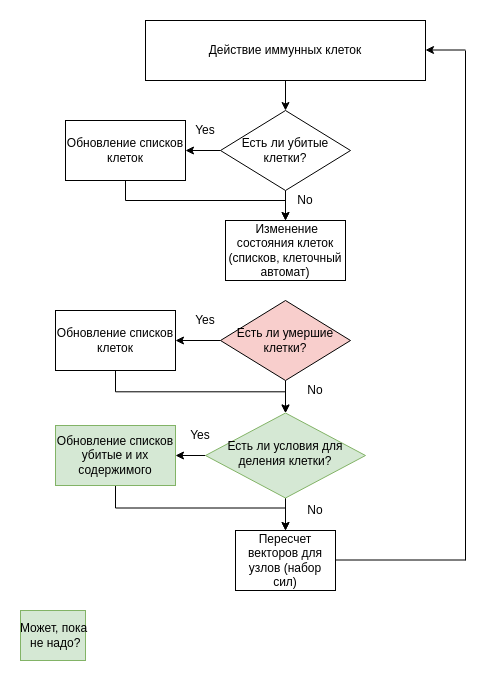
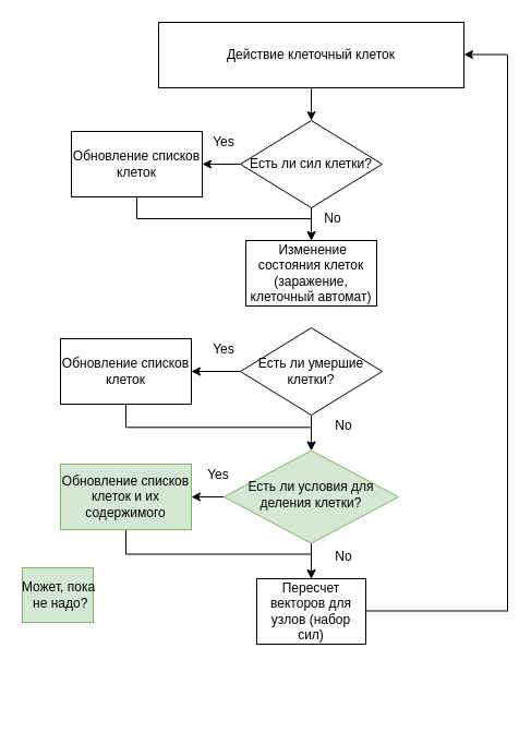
- <mxCell id="9" value="&lt;span style=&quot;white-space: normal&quot;&gt;Действие иммунных клеток&lt;/span&gt;" style="rounded=0;whiteSpace=wrap;html=1;" parent="1" vertex="1"><mxGeometry x="145" y="20" width="280" height="60" as="geometry" /></mxCell>
+ <mxCell id="9" value="&lt;span style=&quot;white-space: normal&quot;&gt;Действие клеточный клеток&lt;/span&gt;" style="rounded=0;whiteSpace=wrap;html=1;" parent="1" vertex="1"><mxGeometry x="145" y="20" width="280" height="60" as="geometry" /></mxCell>
- <mxCell id="13" value="Есть ли убитые клетки?" style="rhombus;whiteSpace=wrap;html=1;" vertex="1" parent="1"><mxGeometry x="220" y="110" width="130" height="80" as="geometry" /></mxCell>
+ <mxCell id="13" value="Есть ли сил клетки?" style="rhombus;whiteSpace=wrap;html=1;" vertex="1" parent="1"><mxGeometry x="220" y="110" width="130" height="80" as="geometry" /></mxCell>
- <mxCell id="10" value="&lt;span style=&quot;white-space: normal&quot;&gt;&amp;nbsp;Изменение состояния клеток (списков, клеточный автомат)&lt;/span&gt;" style="rounded=0;whiteSpace=wrap;html=1;" vertex="1" parent="1"><mxGeometry x="225" y="220" width="120" height="60" as="geometry" /></mxCell>
+ <mxCell id="10" value="&lt;span style=&quot;white-space: normal&quot;&gt;&amp;nbsp;Изменение состояния клеток (заражение, клеточный автомат)&lt;/span&gt;" style="rounded=0;whiteSpace=wrap;html=1;" vertex="1" parent="1"><mxGeometry x="225" y="220" width="120" height="60" as="geometry" /></mxCell>
- <mxCell id="18" value="Есть ли умершие клетки?" style="rhombus;whiteSpace=wrap;html=1;fillColor=#f8cecc;" vertex="1" parent="1"><mxGeometry x="220" y="300" width="130" height="80" as="geometry" /></mxCell>
+ <mxCell id="18" value="Есть ли умершие клетки?" style="rhombus;whiteSpace=wrap;html=1;" vertex="1" parent="1"><mxGeometry x="220" y="300" width="130" height="80" as="geometry" /></mxCell>
- <mxCell id="7" value="Обновление списков убитые и их содержимого" style="rounded=0;whiteSpace=wrap;html=1;fillColor=#d5e8d4;strokeColor=#82b366;" parent="1" vertex="1"><mxGeometry x="55" y="425" width="120" height="60" as="geometry" /></mxCell>
+ <mxCell id="7" value="Обновление списков клеток и их содержимого" style="rounded=0;whiteSpace=wrap;html=1;fillColor=#d5e8d4;strokeColor=#82b366;" parent="1" vertex="1"><mxGeometry x="55" y="425" width="120" height="60" as="geometry" /></mxCell>
- <mxCell id="31" value="Может, пока&lt;br&gt;&amp;nbsp;не надо?" style="html=1;fillColor=#d5e8d4;strokeColor=#82b366;" vertex="1" parent="1"><mxGeometry x="20" y="610" width="65" height="50" as="geometry" /></mxCell>
+ <mxCell id="31" value="Может, пока&lt;br&gt;&amp;nbsp;не надо?" style="html=1;fillColor=#d5e8d4;strokeColor=#82b366;" vertex="1" parent="1"><mxGeometry x="20" y="520" width="65" height="50" as="geometry" /></mxCell>
